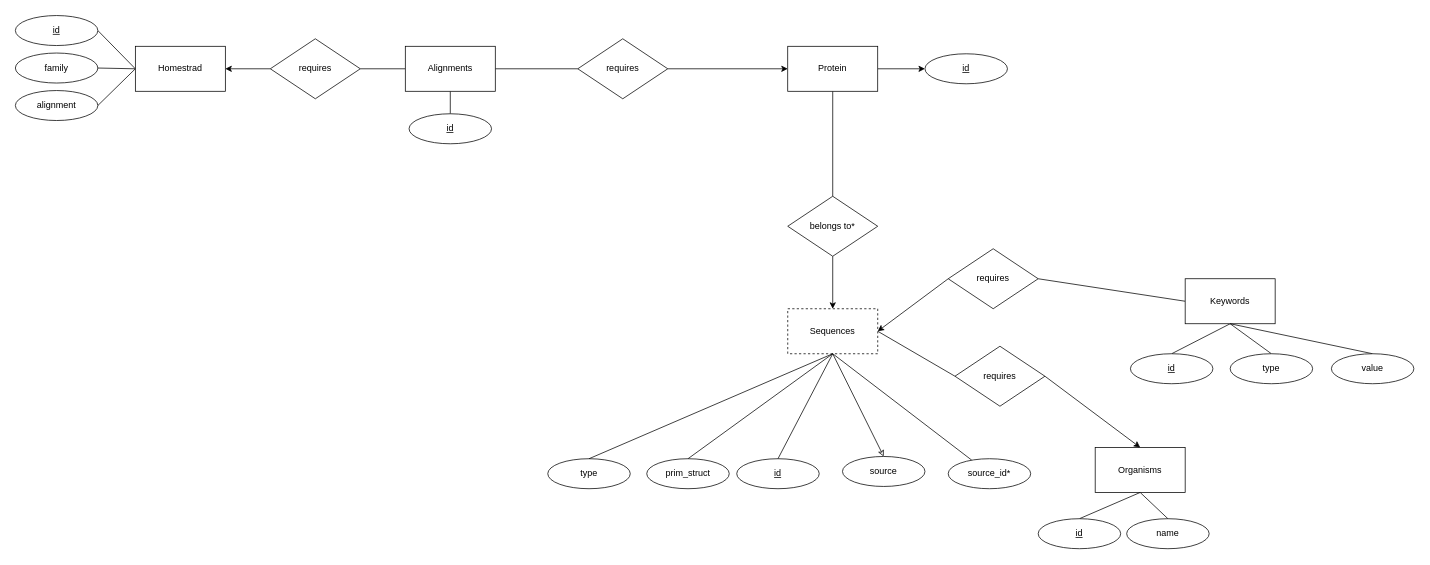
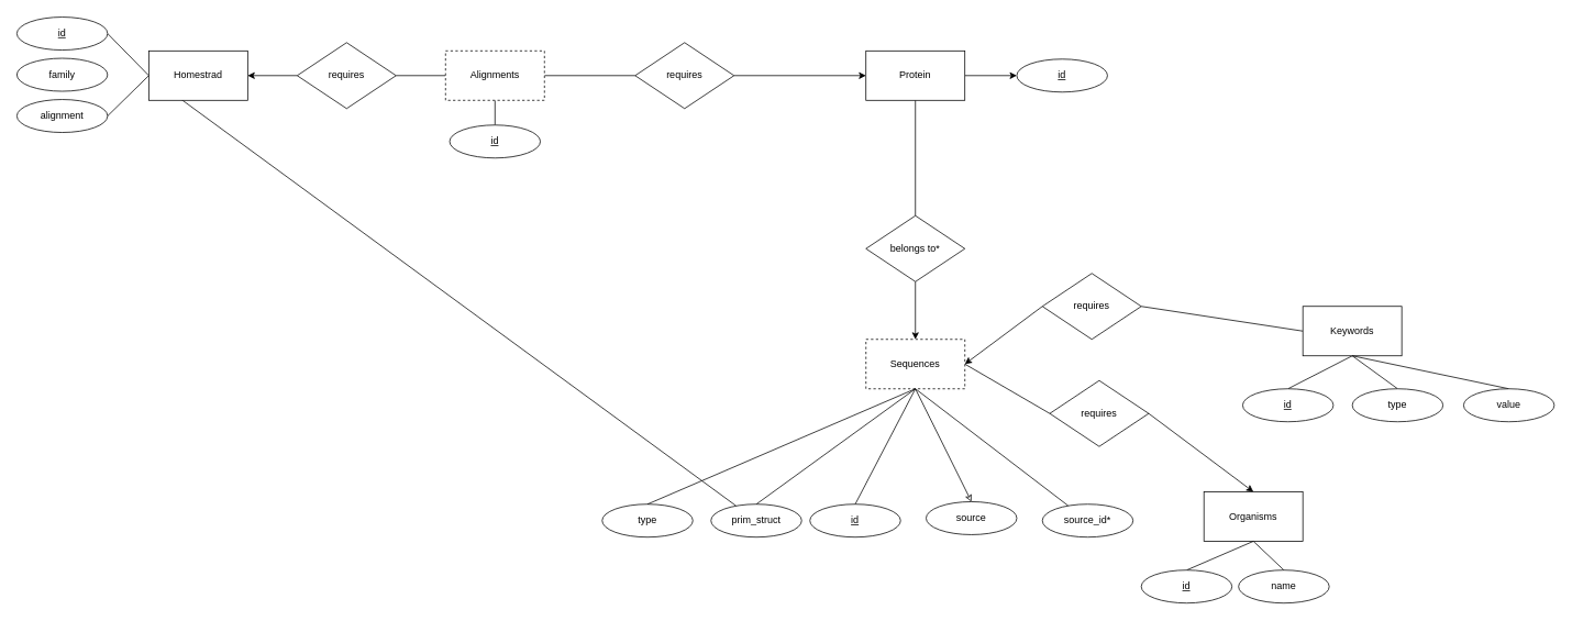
- <mxCell id="17" style="rounded=0;orthogonalLoop=1;jettySize=auto;html=1;exitX=0;exitY=0.5;exitDx=0;exitDy=0;endArrow=none;endFill=0;entryX=1;entryY=0.5;entryDx=0;entryDy=0;" parent="1" source="20" target="22" edge="1"><mxGeometry relative="1" as="geometry" /></mxCell>
+ <mxCell id="17" style="rounded=0;orthogonalLoop=1;jettySize=auto;html=1;exitX=0;exitY=0.5;exitDx=0;exitDy=0;endArrow=none;endFill=0;" parent="1" source="20" target="35" edge="1"><mxGeometry relative="1" as="geometry" /></mxCell>
- <mxCell id="26" value="Alignments" style="rounded=0;whiteSpace=wrap;html=1;" parent="1" vertex="1"><mxGeometry x="540" y="61" width="120" height="60" as="geometry" /></mxCell>
+ <mxCell id="26" value="Alignments" style="rounded=0;whiteSpace=wrap;html=1;dashed=1;" parent="1" vertex="1"><mxGeometry x="540" y="61" width="120" height="60" as="geometry" /></mxCell>
